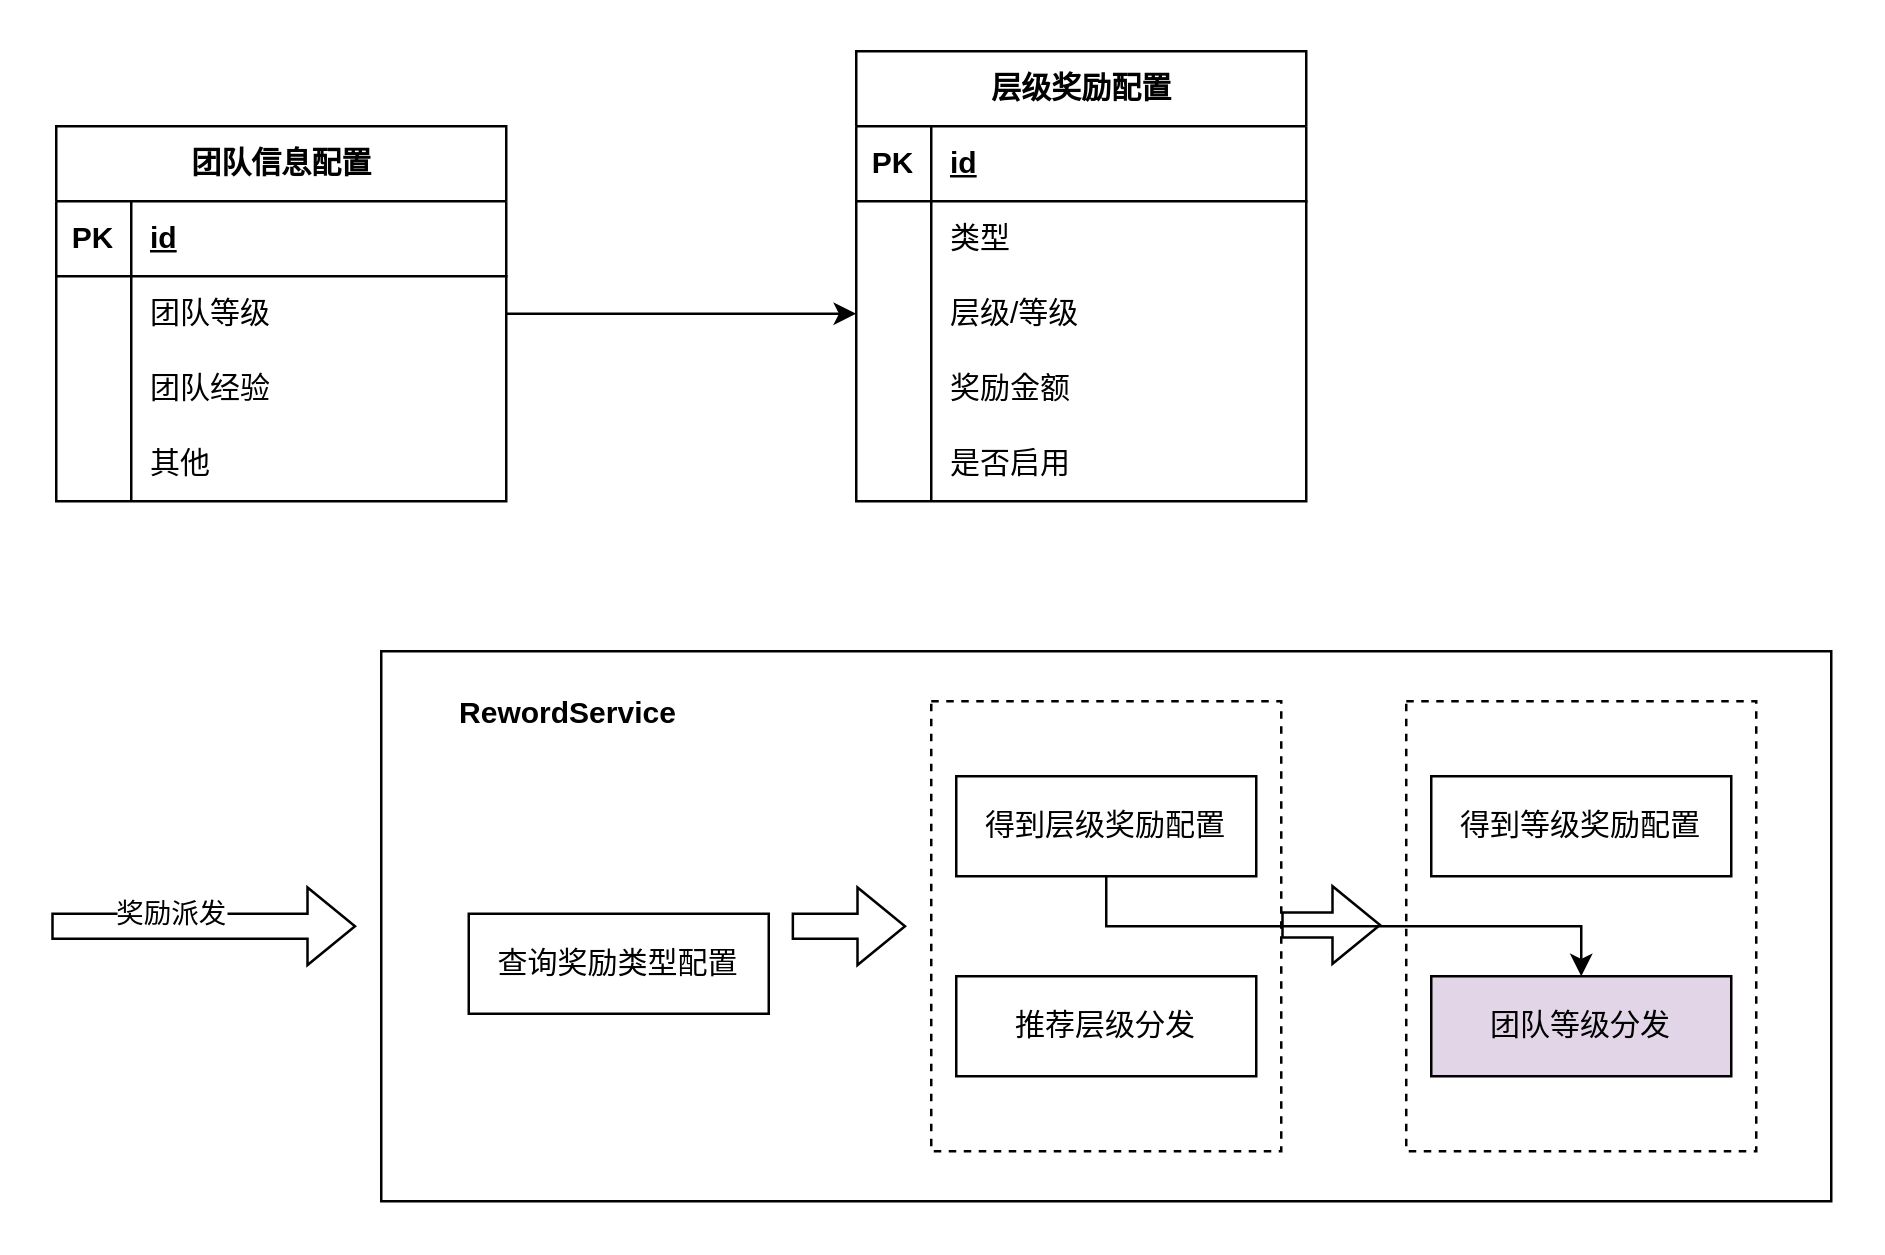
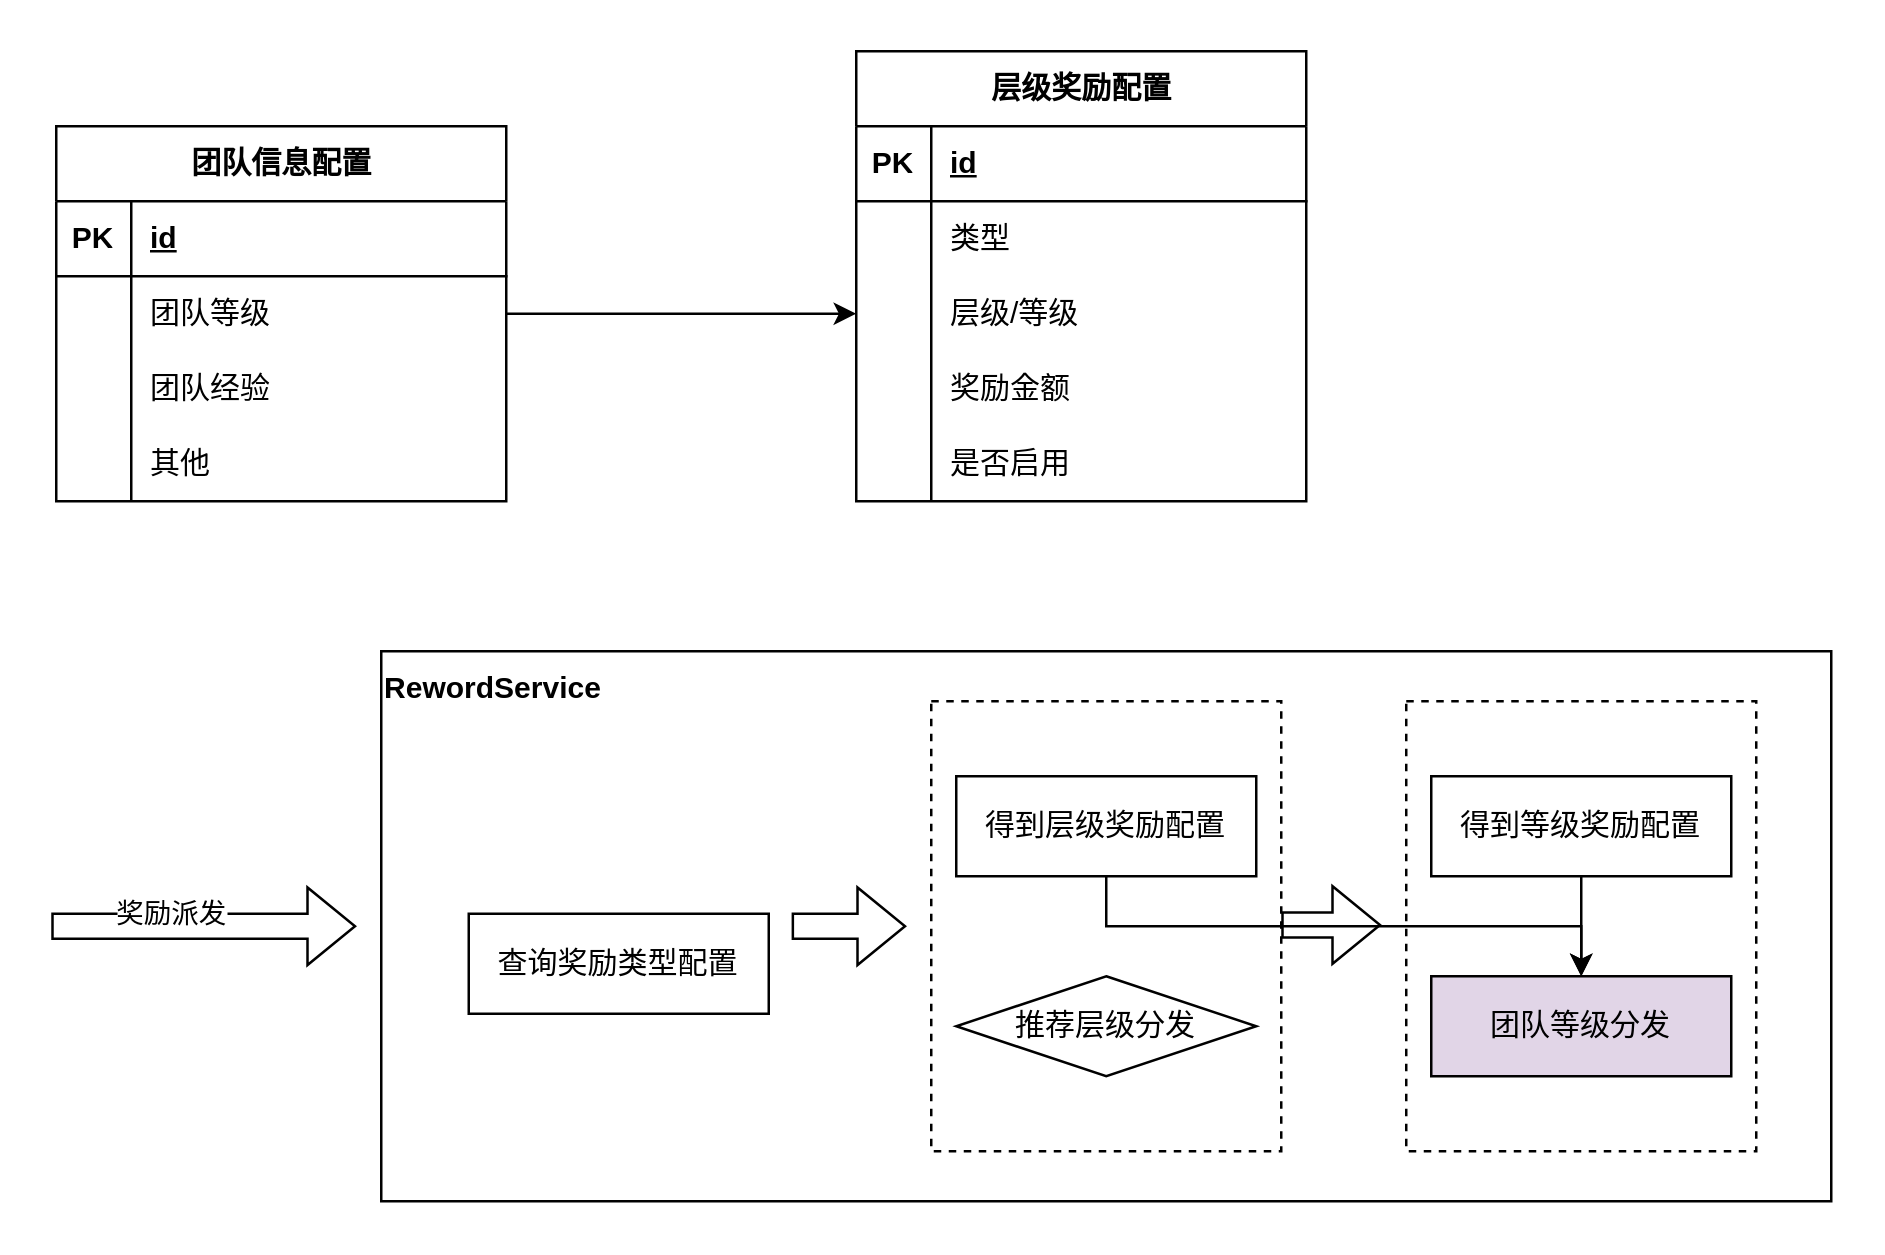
- <mxCell id="43" value="RewordService" style="text;html=1;align=center;verticalAlign=middle;whiteSpace=wrap;rounded=0;fontStyle=1" vertex="1" parent="1"><mxGeometry x="182" y="270" width="90" height="30" as="geometry" /></mxCell>
+ <mxCell id="43" value="RewordService" style="text;html=1;align=center;verticalAlign=middle;whiteSpace=wrap;rounded=0;fontStyle=1" vertex="1" parent="1"><mxGeometry x="152" y="260" width="90" height="30" as="geometry" /></mxCell>
+ <mxCell id="38" style="edgeStyle=orthogonalEdgeStyle;rounded=0;orthogonalLoop=1;jettySize=auto;html=1;exitX=0.5;exitY=1;exitDx=0;exitDy=0;entryX=0.5;entryY=0;entryDx=0;entryDy=0;" edge="1" parent="1" source="39" target="40"><mxGeometry relative="1" as="geometry" /></mxCell>
- <mxCell id="37" value="推荐层级分发" style="rounded=0;whiteSpace=wrap;html=1;" vertex="1" parent="1"><mxGeometry x="382" y="390" width="120" height="40" as="geometry" /></mxCell>
+ <mxCell id="37" value="推荐层级分发" style="rhombus;whiteSpace=wrap;html=1;" vertex="1" parent="1"><mxGeometry x="382" y="390" width="120" height="40" as="geometry" /></mxCell>
